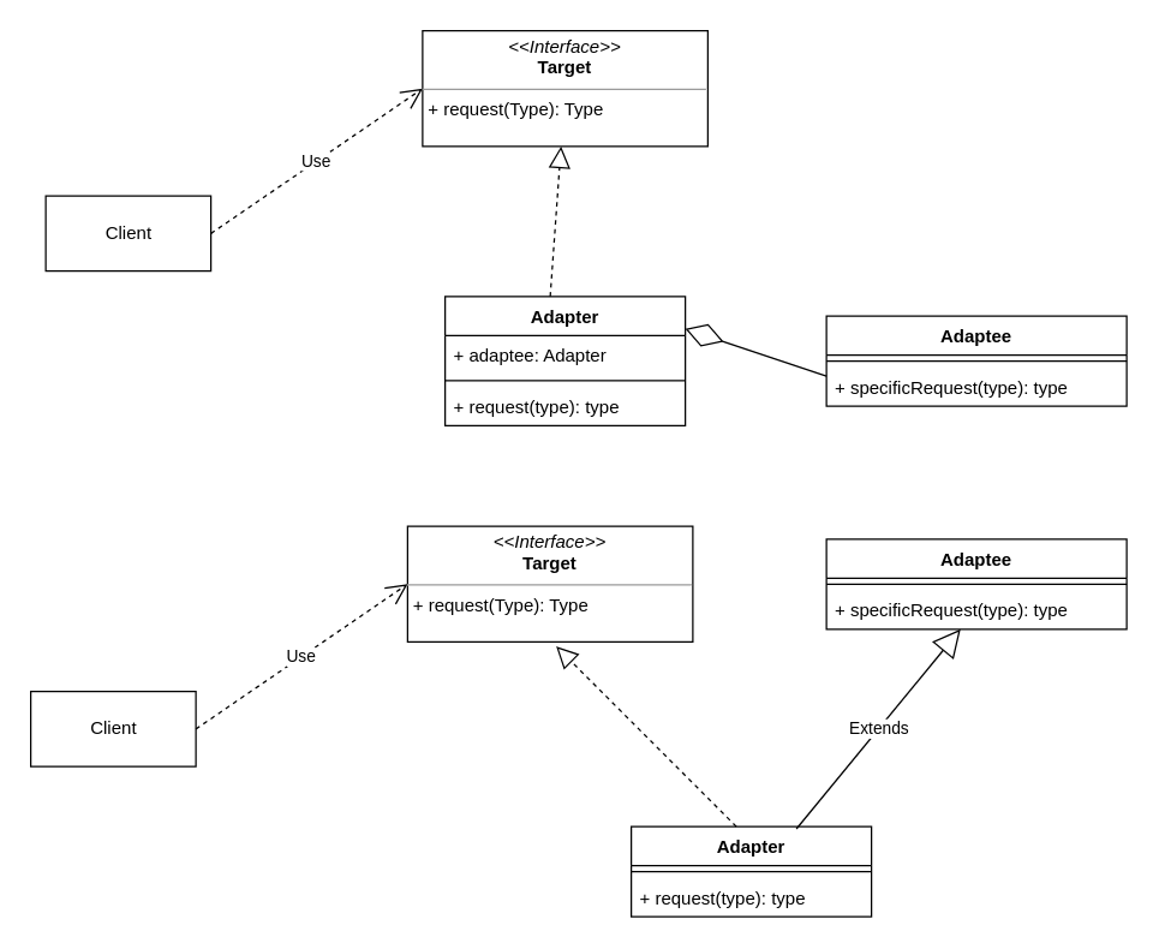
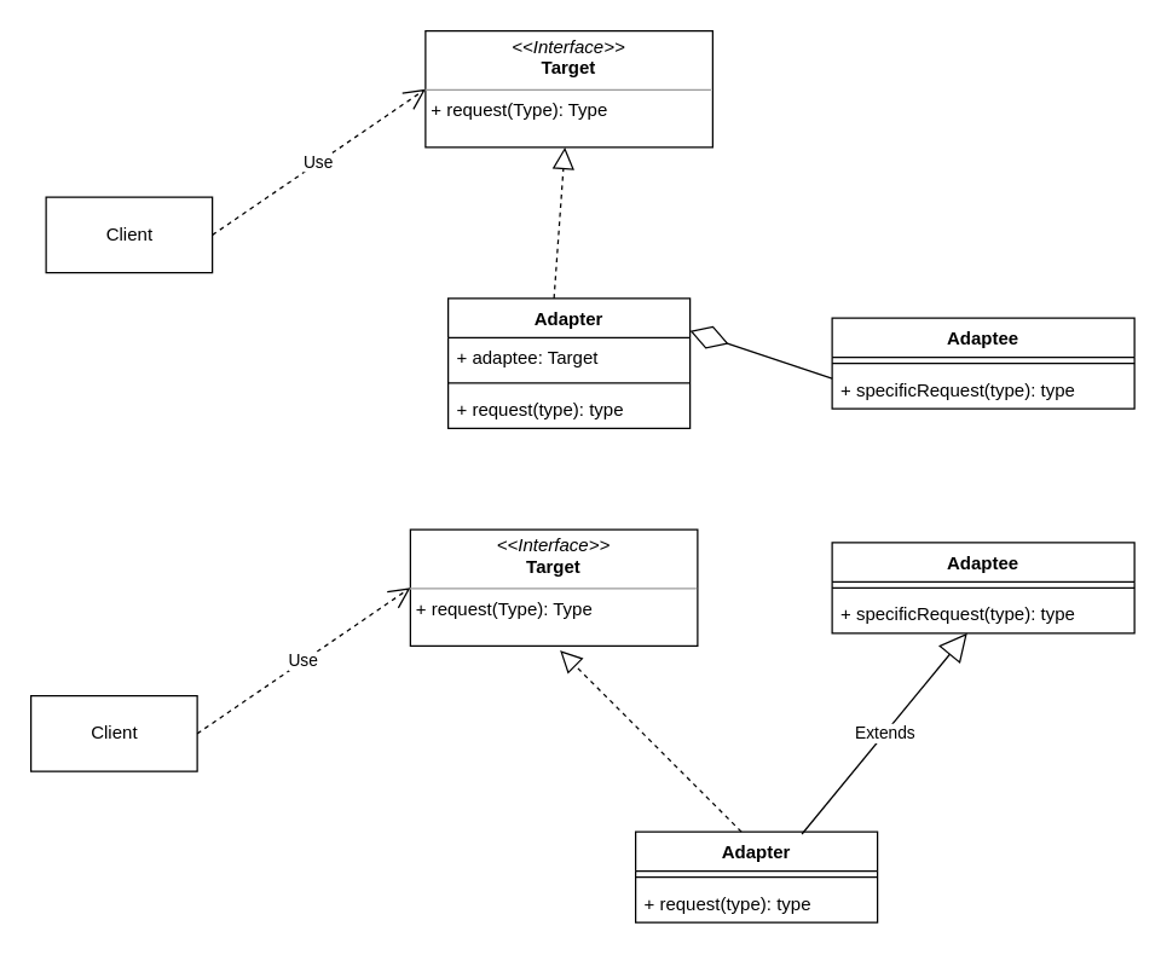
- <mxCell id="9" value="+ adaptee: Adapter" style="text;strokeColor=none;fillColor=none;align=left;verticalAlign=top;spacingLeft=4;spacingRight=4;overflow=hidden;rotatable=0;points=[[0,0.5],[1,0.5]];portConstraint=eastwest;" parent="7" vertex="1"><mxGeometry y="26" width="160" height="26" as="geometry" /></mxCell>
+ <mxCell id="9" value="+ adaptee: Target" style="text;strokeColor=none;fillColor=none;align=left;verticalAlign=top;spacingLeft=4;spacingRight=4;overflow=hidden;rotatable=0;points=[[0,0.5],[1,0.5]];portConstraint=eastwest;" parent="7" vertex="1"><mxGeometry y="26" width="160" height="26" as="geometry" /></mxCell>
